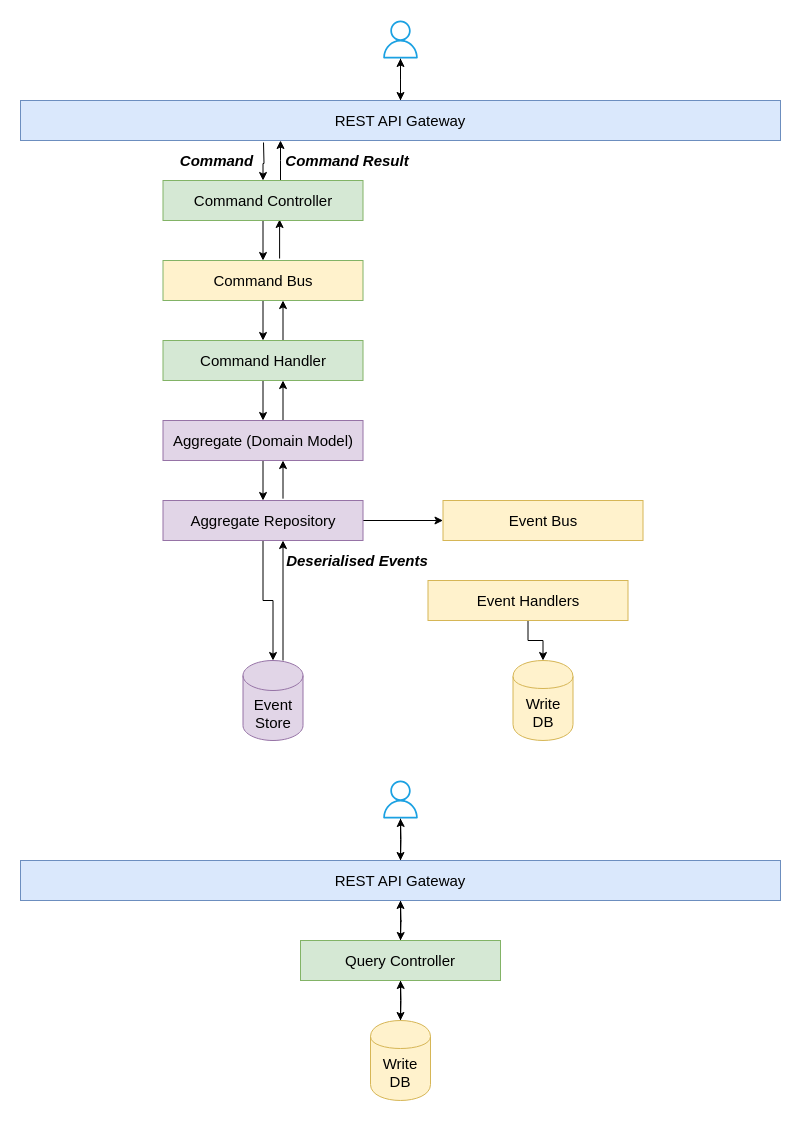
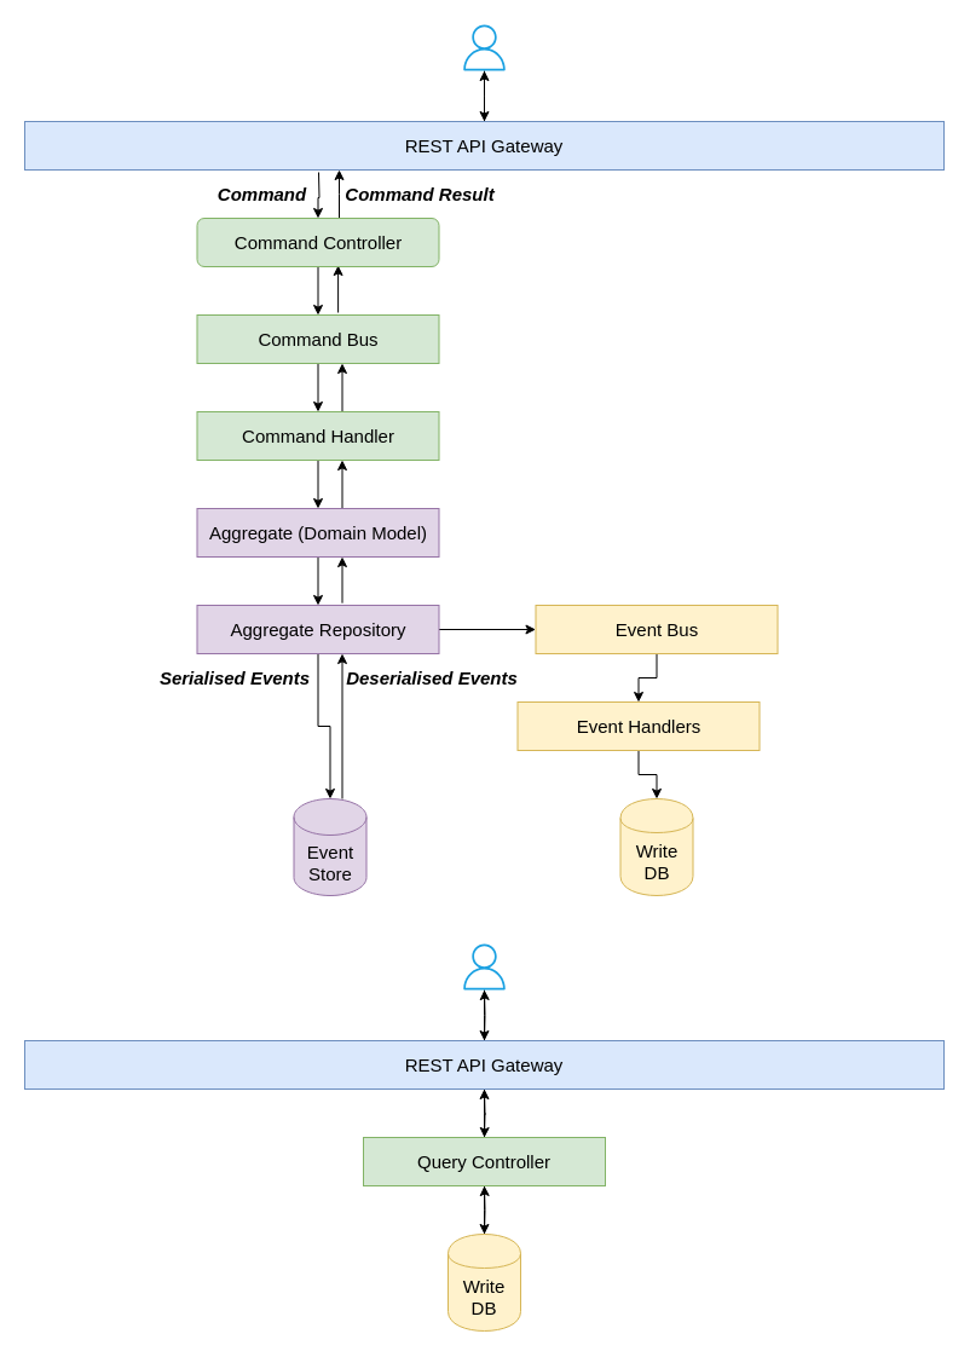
- <mxCell id="44" value="Command Controller" style="rounded=0;whiteSpace=wrap;html=1;fontSize=15;fillColor=#d5e8d4;strokeColor=#82b366;" parent="1" vertex="1"><mxGeometry x="162.5" y="180" width="200" height="40" as="geometry" /></mxCell>
+ <mxCell id="44" value="Command Controller" style="whiteSpace=wrap;html=1;fontSize=15;fillColor=#d5e8d4;strokeColor=#82b366;rounded=1;" parent="1" vertex="1"><mxGeometry x="162.5" y="180" width="200" height="40" as="geometry" /></mxCell>
- <mxCell id="9" value="Command Bus" style="rounded=0;whiteSpace=wrap;html=1;fontSize=15;fillColor=#fff2cc;strokeColor=#82b366;" parent="1" vertex="1"><mxGeometry x="162.5" y="260" width="200" height="40" as="geometry" /></mxCell>
+ <mxCell id="9" value="Command Bus" style="rounded=0;whiteSpace=wrap;html=1;fontSize=15;fillColor=#d5e8d4;strokeColor=#82b366;" parent="1" vertex="1"><mxGeometry x="162.5" y="260" width="200" height="40" as="geometry" /></mxCell>
+ <mxCell id="30" value="Serialised Events&lt;br style=&quot;font-size: 15px;&quot;&gt;" style="text;html=1;strokeColor=none;fillColor=none;align=center;verticalAlign=middle;whiteSpace=wrap;rounded=0;fontSize=15;fontStyle=3" parent="1" vertex="1"><mxGeometry x="130" y="550" width="127.5" height="20" as="geometry" /></mxCell>
+ <mxCell id="24" value="" style="edgeStyle=orthogonalEdgeStyle;rounded=0;orthogonalLoop=1;jettySize=auto;html=1;fontSize=15;" parent="1" source="25" target="27" edge="1"><mxGeometry relative="1" as="geometry" /></mxCell>
